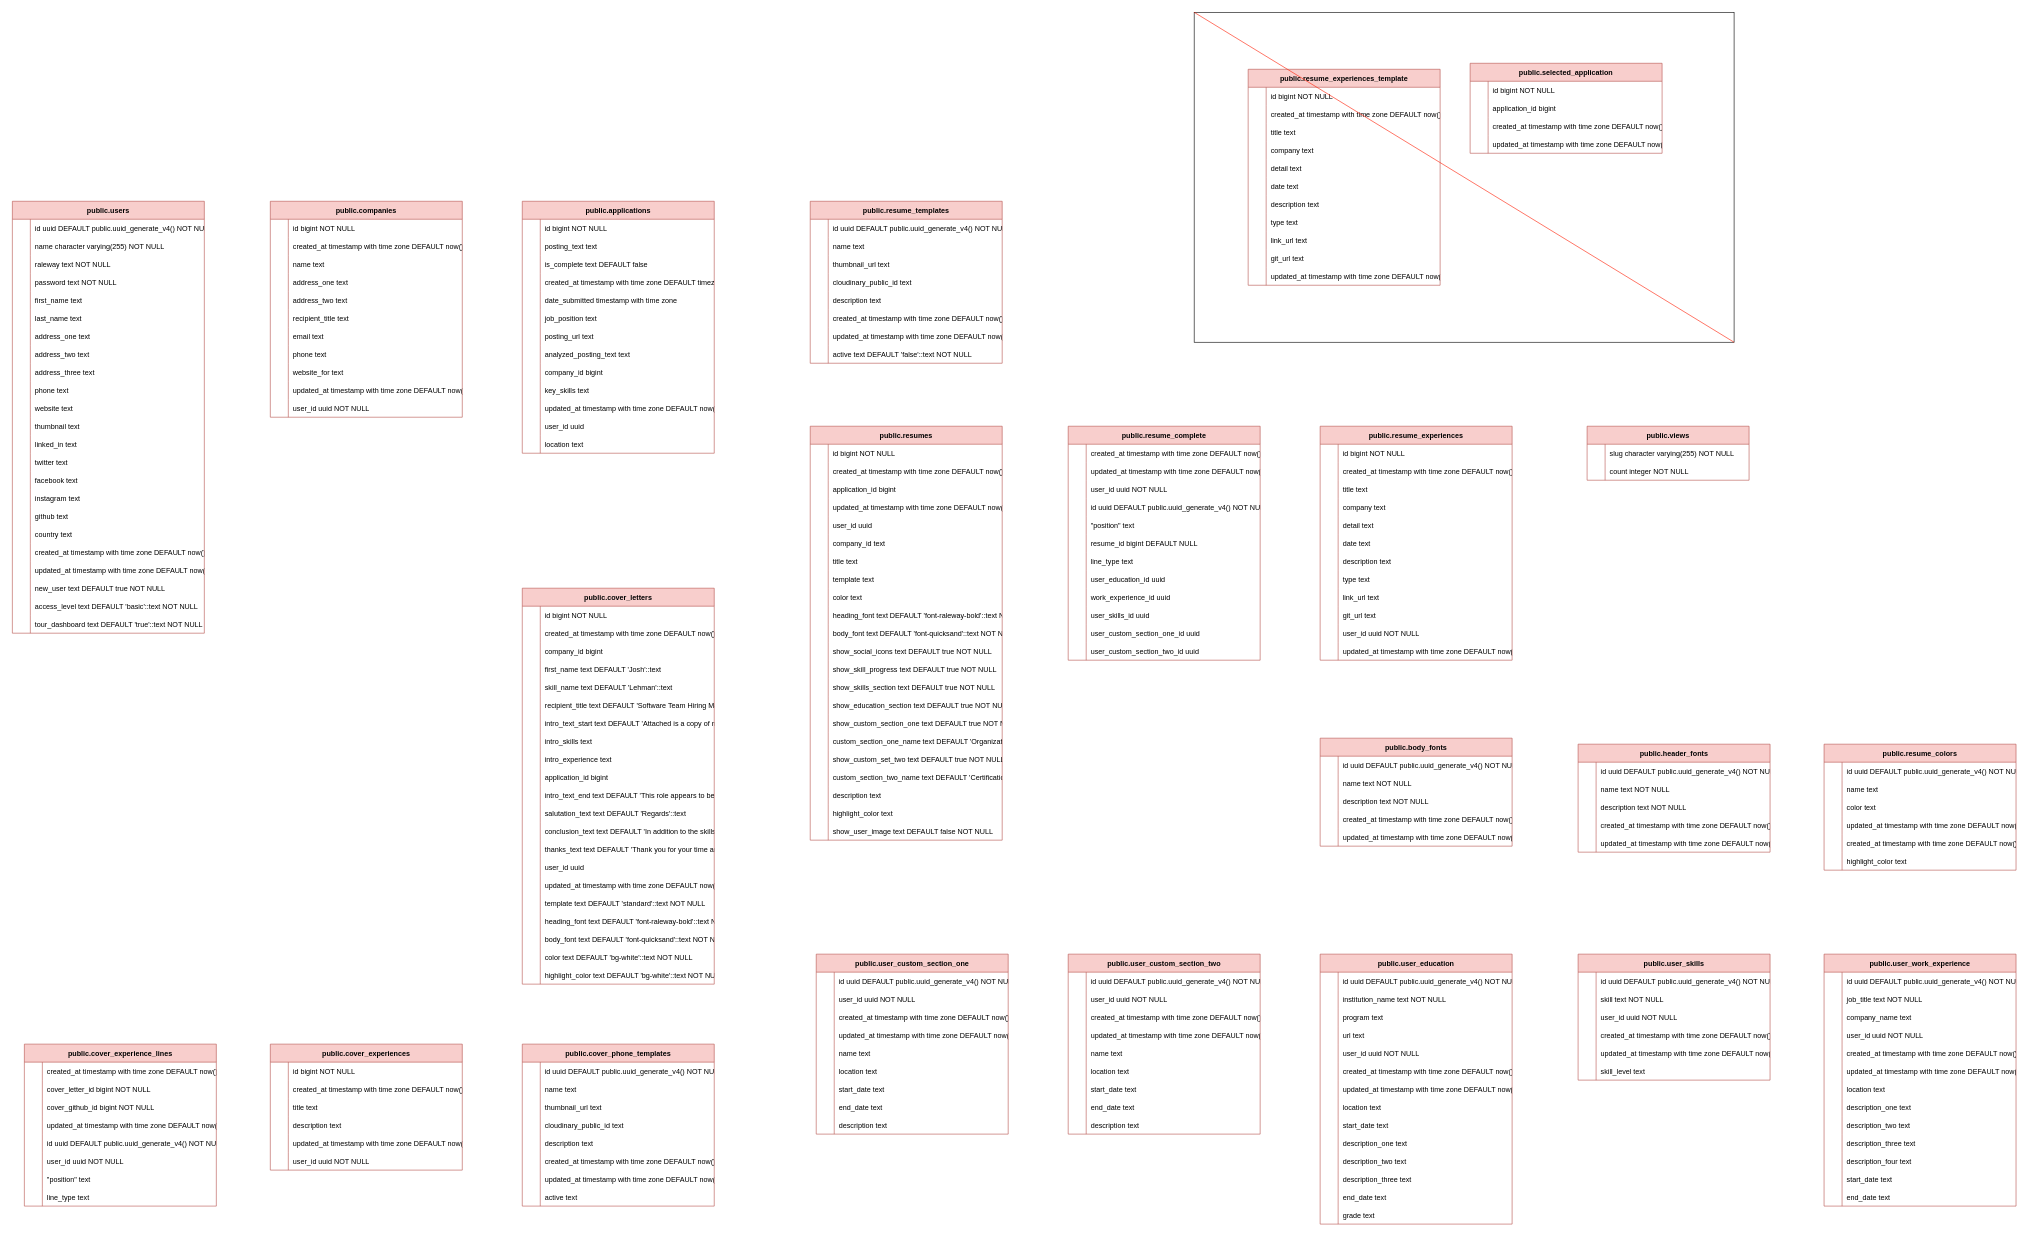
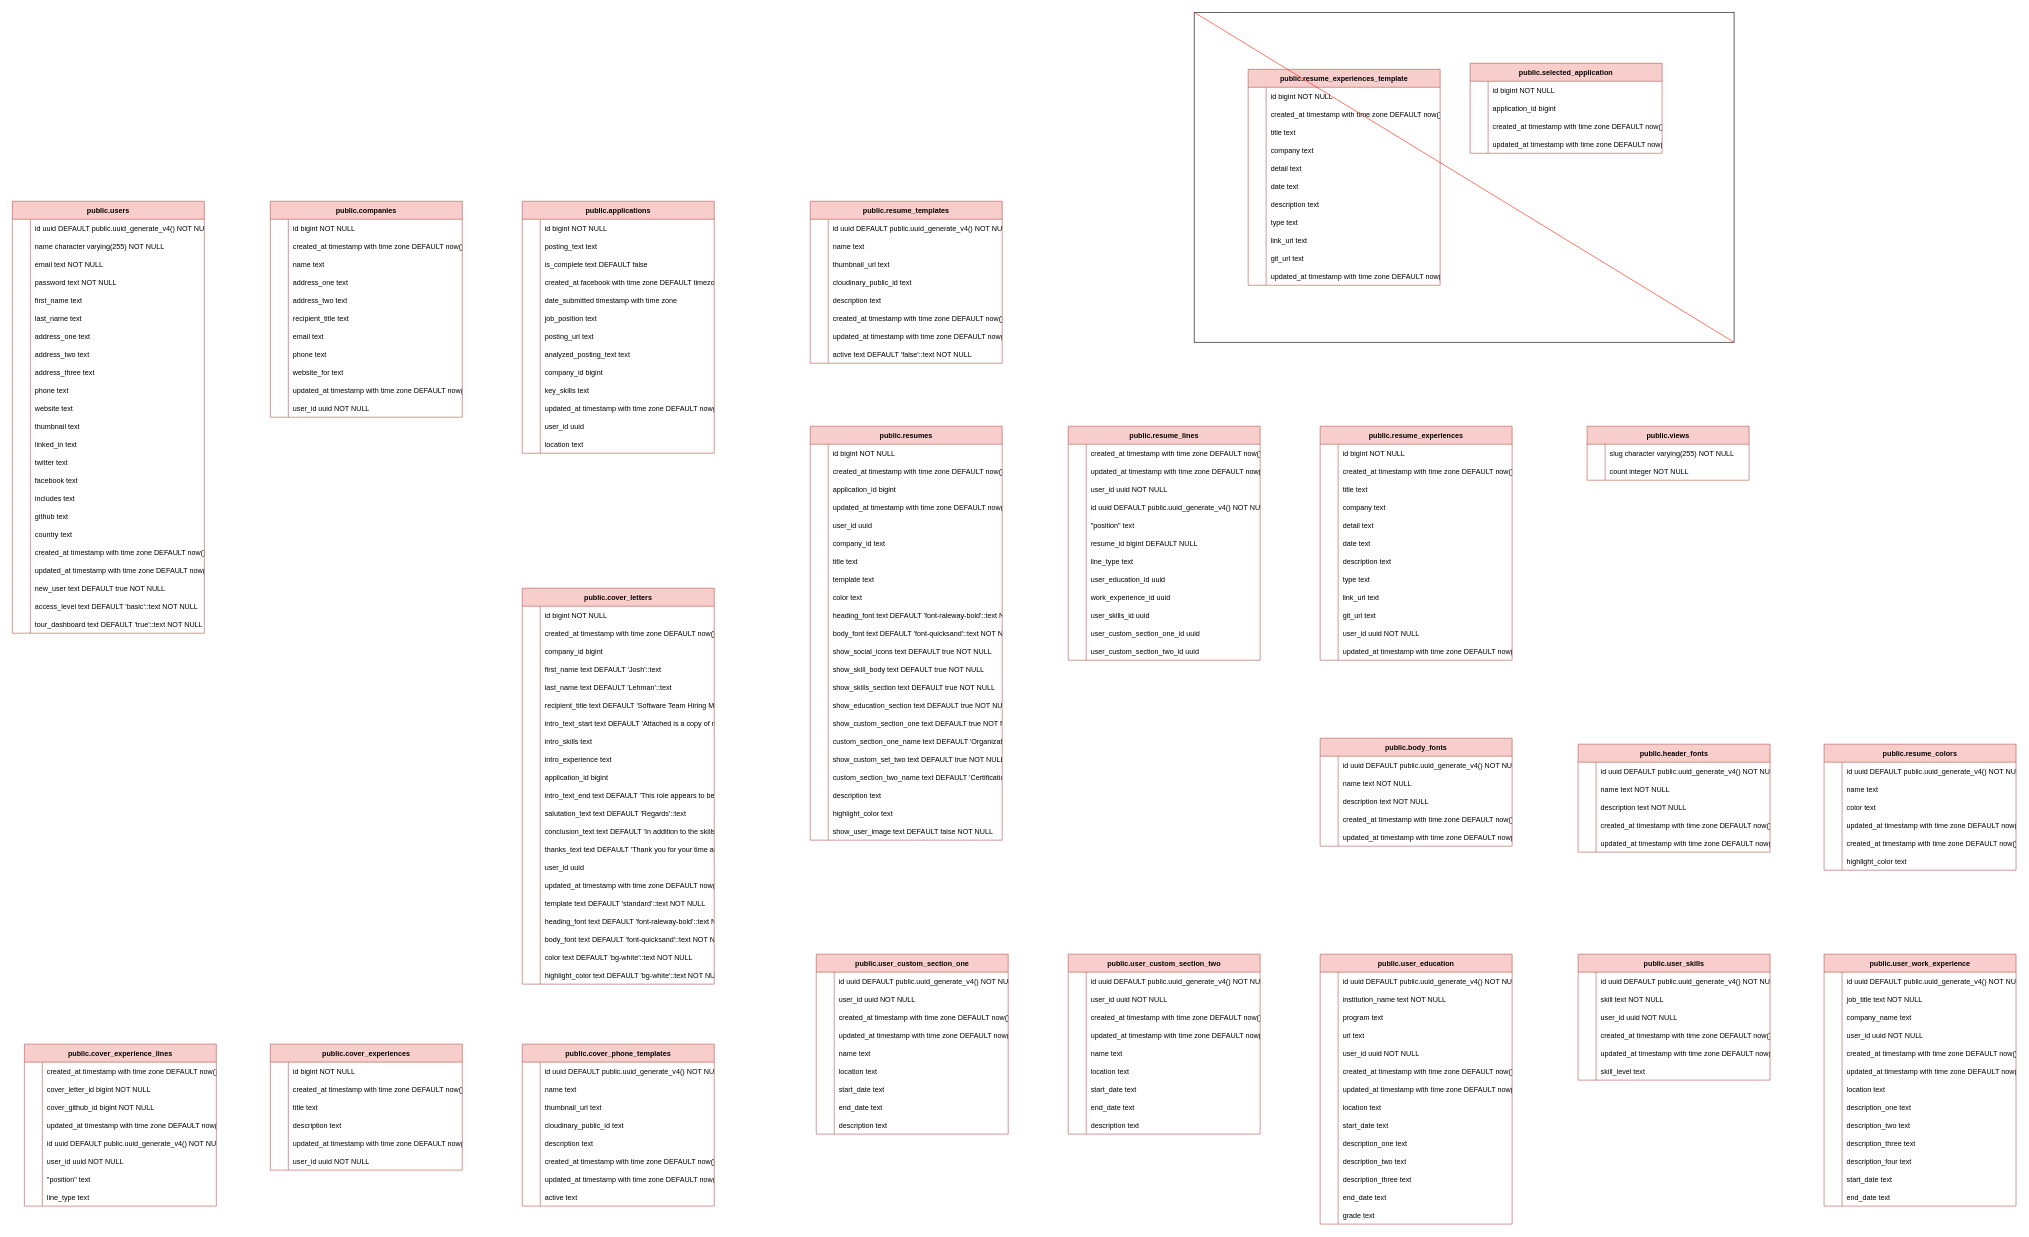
- <mxCell id="641" value="raleway text NOT NULL" style="shape=partialRectangle;overflow=hidden;connectable=0;fillColor=none;align=left;strokeColor=inherit;top=0;left=0;bottom=0;right=0;spacingLeft=6;" vertex="1" parent="639"><mxGeometry x="30" width="290" height="30" as="geometry"><mxRectangle width="290" height="30" as="alternateBounds" /></mxGeometry></mxCell>
+ <mxCell id="641" value="email text NOT NULL" style="shape=partialRectangle;overflow=hidden;connectable=0;fillColor=none;align=left;strokeColor=inherit;top=0;left=0;bottom=0;right=0;spacingLeft=6;" vertex="1" parent="639"><mxGeometry x="30" width="290" height="30" as="geometry"><mxRectangle width="290" height="30" as="alternateBounds" /></mxGeometry></mxCell>
- <mxCell id="15" value="created_at timestamp with time zone DEFAULT timezone('utc'::text, now()) NOT NULL" style="shape=partialRectangle;overflow=hidden;connectable=0;fillColor=none;align=left;strokeColor=inherit;top=0;left=0;bottom=0;right=0;spacingLeft=6;" vertex="1" parent="13"><mxGeometry x="30" width="290" height="30" as="geometry"><mxRectangle width="290" height="30" as="alternateBounds" /></mxGeometry></mxCell>
+ <mxCell id="15" value="created_at facebook with time zone DEFAULT timezone('utc'::text, now()) NOT NULL" style="shape=partialRectangle;overflow=hidden;connectable=0;fillColor=none;align=left;strokeColor=inherit;top=0;left=0;bottom=0;right=0;spacingLeft=6;" vertex="1" parent="13"><mxGeometry x="30" width="290" height="30" as="geometry"><mxRectangle width="290" height="30" as="alternateBounds" /></mxGeometry></mxCell>
- <mxCell id="332" value="public.resume_complete" style="shape=table;startSize=30;container=1;collapsible=1;childLayout=tableLayout;fixedRows=1;rowLines=0;fontStyle=1;align=center;resizeLast=1;fillColor=#f8cecc;strokeColor=#b85450;" vertex="1" parent="1"><mxGeometry x="1780" y="710" width="320" height="390" as="geometry" /></mxCell>
+ <mxCell id="332" value="public.resume_lines" style="shape=table;startSize=30;container=1;collapsible=1;childLayout=tableLayout;fixedRows=1;rowLines=0;fontStyle=1;align=center;resizeLast=1;fillColor=#f8cecc;strokeColor=#b85450;" vertex="1" parent="1"><mxGeometry x="1780" y="710" width="320" height="390" as="geometry" /></mxCell>
- <mxCell id="680" value="instagram text" style="shape=partialRectangle;overflow=hidden;connectable=0;fillColor=none;align=left;strokeColor=inherit;top=0;left=0;bottom=0;right=0;spacingLeft=6;" vertex="1" parent="678"><mxGeometry x="30" width="290" height="30" as="geometry"><mxRectangle width="290" height="30" as="alternateBounds" /></mxGeometry></mxCell>
+ <mxCell id="680" value="includes text" style="shape=partialRectangle;overflow=hidden;connectable=0;fillColor=none;align=left;strokeColor=inherit;top=0;left=0;bottom=0;right=0;spacingLeft=6;" vertex="1" parent="678"><mxGeometry x="30" width="290" height="30" as="geometry"><mxRectangle width="290" height="30" as="alternateBounds" /></mxGeometry></mxCell>
- <mxCell id="433" value="show_skill_progress text DEFAULT true NOT NULL" style="shape=partialRectangle;overflow=hidden;connectable=0;fillColor=none;align=left;strokeColor=inherit;top=0;left=0;bottom=0;right=0;spacingLeft=6;" vertex="1" parent="431"><mxGeometry x="30" width="290" height="30" as="geometry"><mxRectangle width="290" height="30" as="alternateBounds" /></mxGeometry></mxCell>
+ <mxCell id="433" value="show_skill_body text DEFAULT true NOT NULL" style="shape=partialRectangle;overflow=hidden;connectable=0;fillColor=none;align=left;strokeColor=inherit;top=0;left=0;bottom=0;right=0;spacingLeft=6;" vertex="1" parent="431"><mxGeometry x="30" width="290" height="30" as="geometry"><mxRectangle width="290" height="30" as="alternateBounds" /></mxGeometry></mxCell>
- <mxCell id="177" value="skill_name text DEFAULT 'Lehman'::text" style="shape=partialRectangle;overflow=hidden;connectable=0;fillColor=none;align=left;strokeColor=inherit;top=0;left=0;bottom=0;right=0;spacingLeft=6;" vertex="1" parent="175"><mxGeometry x="30" width="290" height="30" as="geometry"><mxRectangle width="290" height="30" as="alternateBounds" /></mxGeometry></mxCell>
+ <mxCell id="177" value="last_name text DEFAULT 'Lehman'::text" style="shape=partialRectangle;overflow=hidden;connectable=0;fillColor=none;align=left;strokeColor=inherit;top=0;left=0;bottom=0;right=0;spacingLeft=6;" vertex="1" parent="175"><mxGeometry x="30" width="290" height="30" as="geometry"><mxRectangle width="290" height="30" as="alternateBounds" /></mxGeometry></mxCell>
